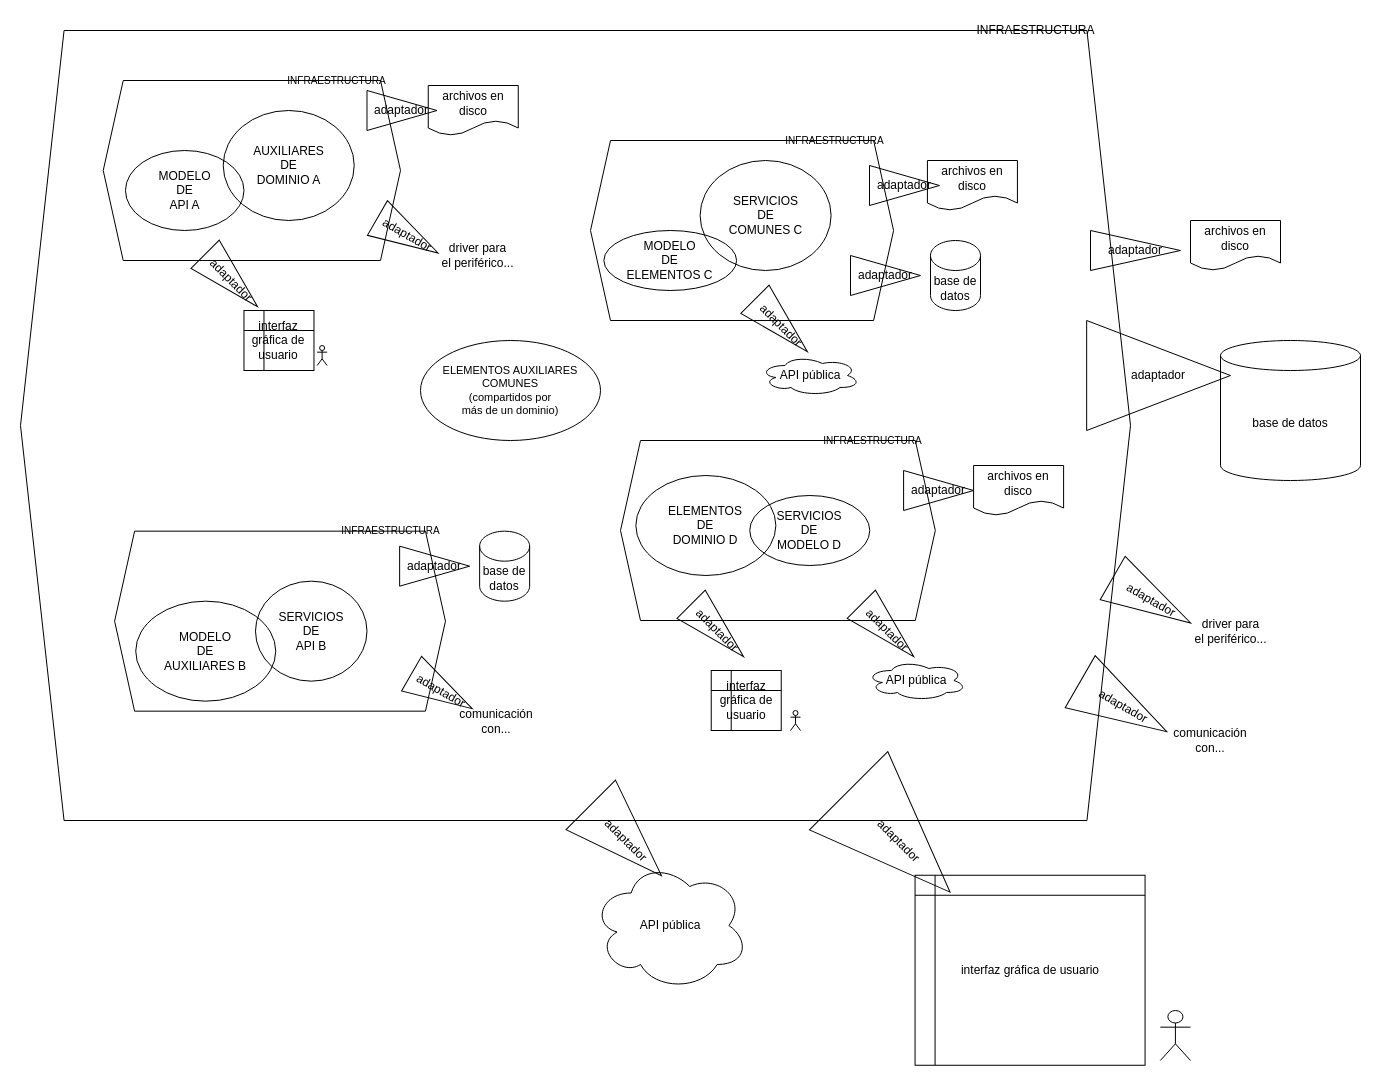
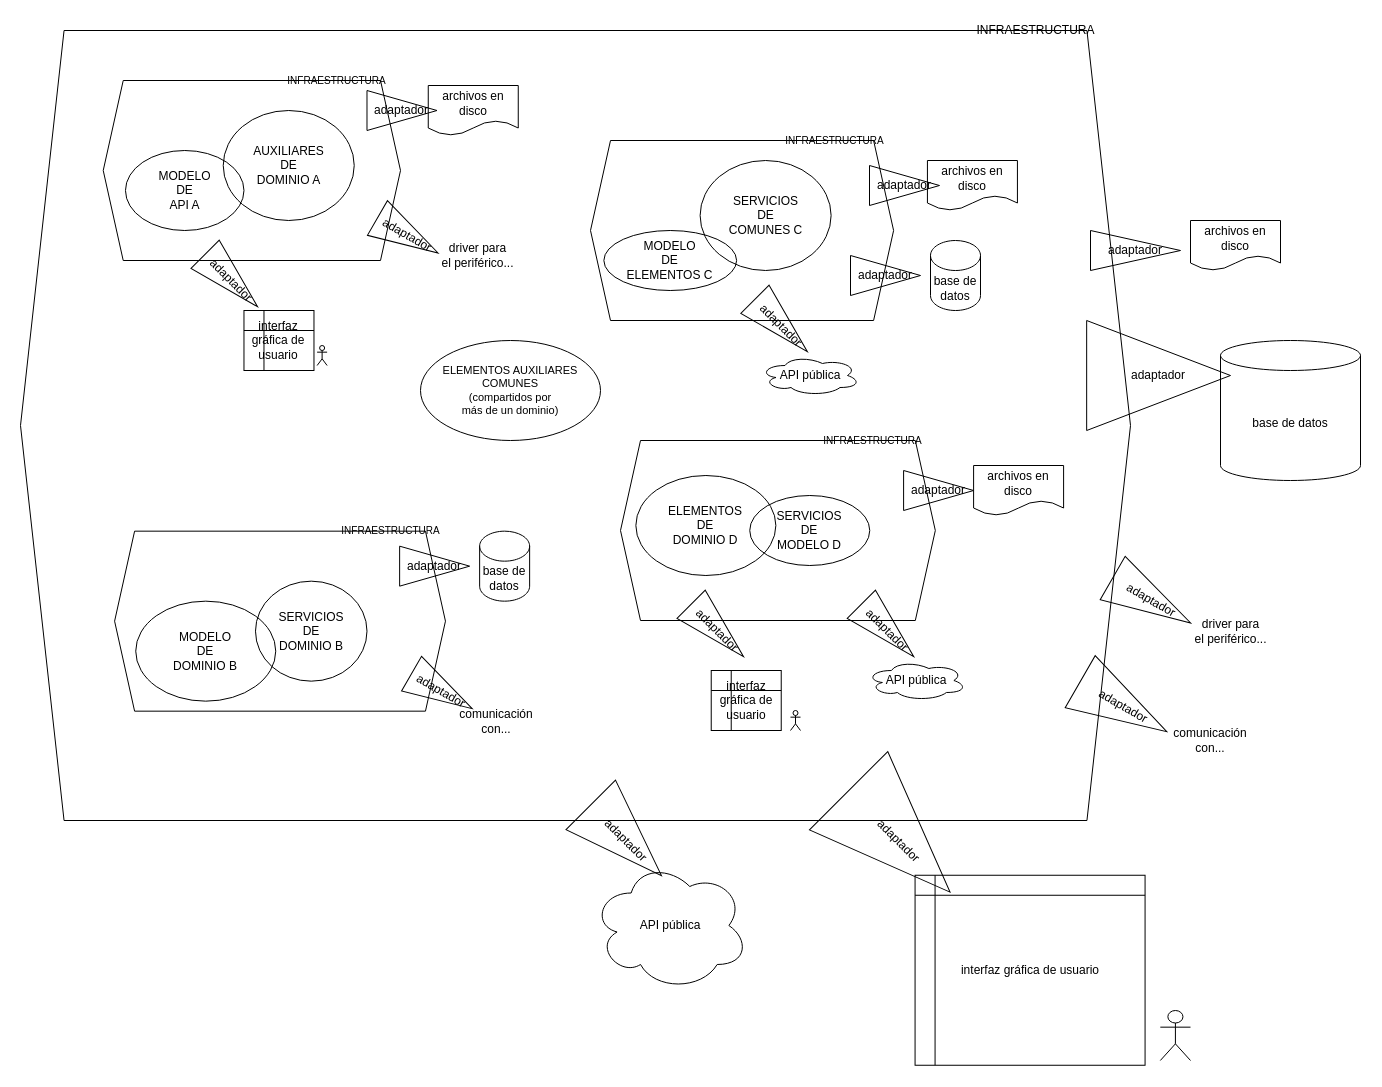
- <mxCell id="20" value="SERVICIOS&lt;br&gt;DE&lt;br&gt;API B" style="ellipse;whiteSpace=wrap;html=1;fillColor=none;" parent="1" vertex="1"><mxGeometry x="254.99" y="580.67" width="111.5" height="100" as="geometry" /></mxCell>
+ <mxCell id="20" value="SERVICIOS&lt;br&gt;DE&lt;br&gt;DOMINIO B" style="ellipse;whiteSpace=wrap;html=1;fillColor=none;" parent="1" vertex="1"><mxGeometry x="254.99" y="580.67" width="111.5" height="100" as="geometry" /></mxCell>
- <mxCell id="19" value="MODELO&lt;br&gt;DE&lt;br&gt;AUXILIARES B" style="ellipse;whiteSpace=wrap;html=1;fillColor=none;" parent="1" vertex="1"><mxGeometry x="135.24" y="600.67" width="140" height="100" as="geometry" /></mxCell>
+ <mxCell id="19" value="MODELO&lt;br&gt;DE&lt;br&gt;DOMINIO B" style="ellipse;whiteSpace=wrap;html=1;fillColor=none;" parent="1" vertex="1"><mxGeometry x="135.24" y="600.67" width="140" height="100" as="geometry" /></mxCell>
